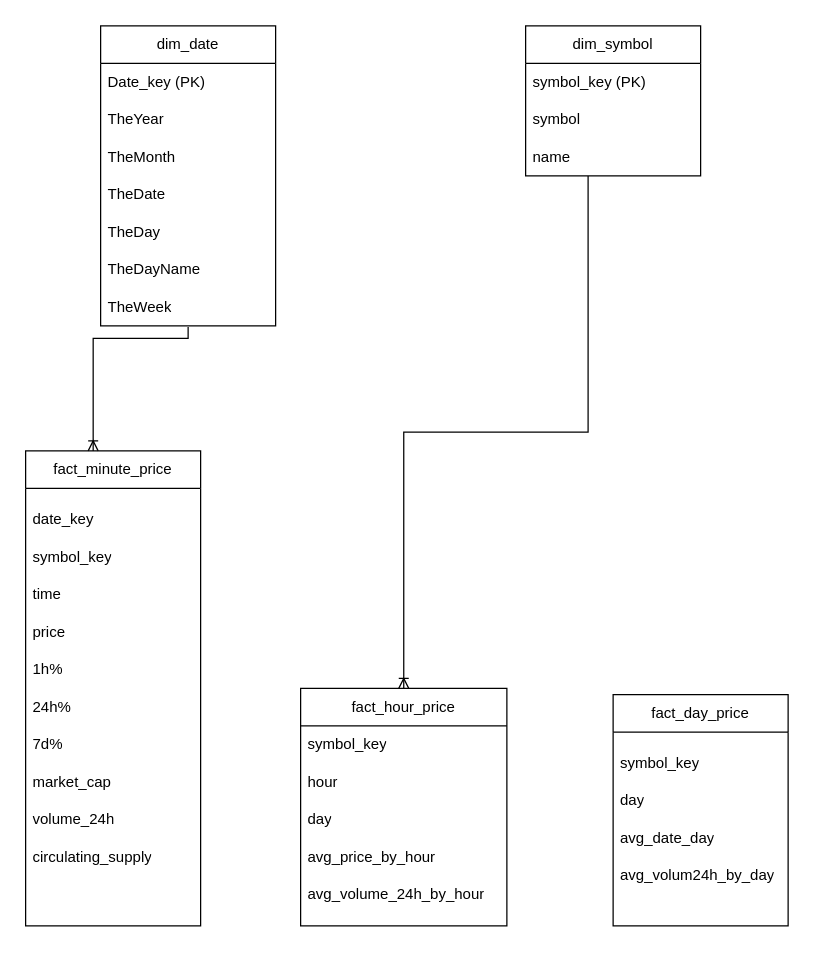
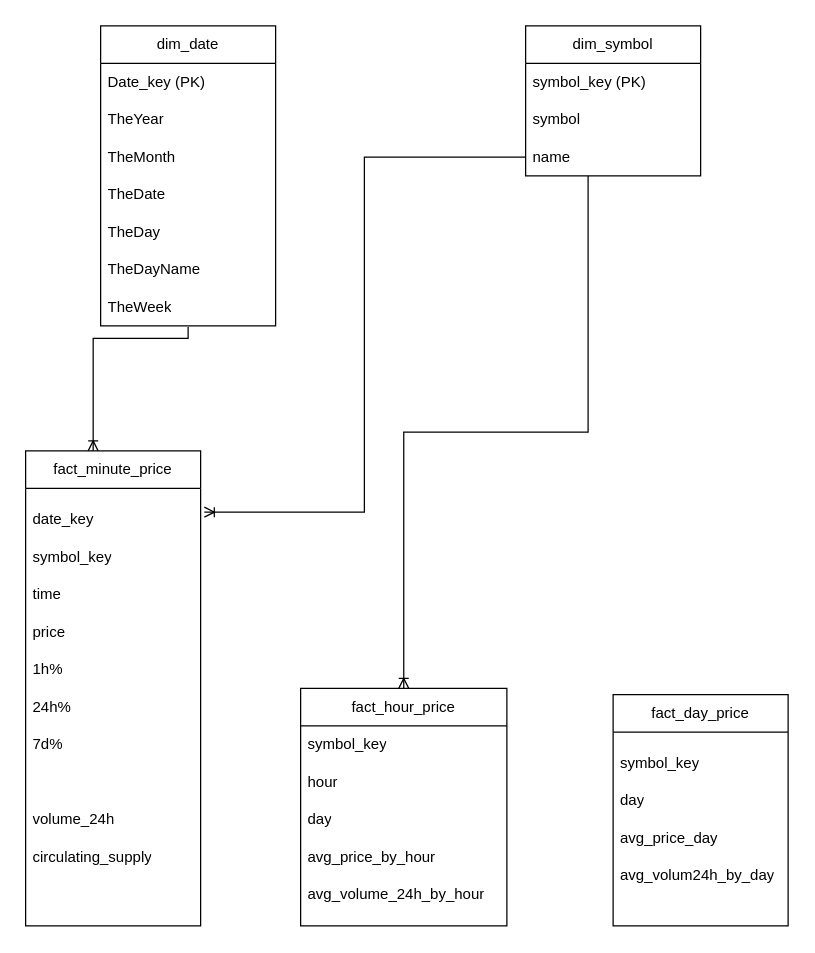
+ <mxCell id="37" value="" style="edgeStyle=elbowEdgeStyle;fontSize=12;html=1;endArrow=ERoneToMany;rounded=0;entryX=1.021;entryY=0.3;entryDx=0;entryDy=0;entryPerimeter=0;" parent="1" source="13" target="19" edge="1"><mxGeometry width="100" height="100" relative="1" as="geometry"><mxPoint x="380" y="490" as="sourcePoint" /><mxPoint x="480" y="390" as="targetPoint" /></mxGeometry></mxCell>
- <mxCell id="23" value="market_cap" style="text;strokeColor=none;fillColor=none;align=left;verticalAlign=middle;spacingLeft=4;spacingRight=4;overflow=hidden;points=[[0,0.5],[1,0.5]];portConstraint=eastwest;rotatable=0;whiteSpace=wrap;html=1;" parent="1" vertex="1"><mxGeometry x="20" y="610" width="140" height="30" as="geometry" /></mxCell>
- <mxCell id="35" value="avg_date_day" style="text;strokeColor=none;fillColor=none;align=left;verticalAlign=middle;spacingLeft=4;spacingRight=4;overflow=hidden;points=[[0,0.5],[1,0.5]];portConstraint=eastwest;rotatable=0;whiteSpace=wrap;html=1;" parent="1" vertex="1"><mxGeometry x="490" y="655" width="140" height="30" as="geometry" /></mxCell>
+ <mxCell id="35" value="avg_price_day" style="text;strokeColor=none;fillColor=none;align=left;verticalAlign=middle;spacingLeft=4;spacingRight=4;overflow=hidden;points=[[0,0.5],[1,0.5]];portConstraint=eastwest;rotatable=0;whiteSpace=wrap;html=1;" parent="1" vertex="1"><mxGeometry x="490" y="655" width="140" height="30" as="geometry" /></mxCell>
